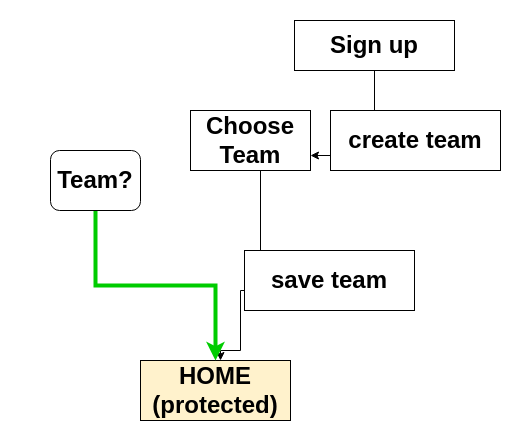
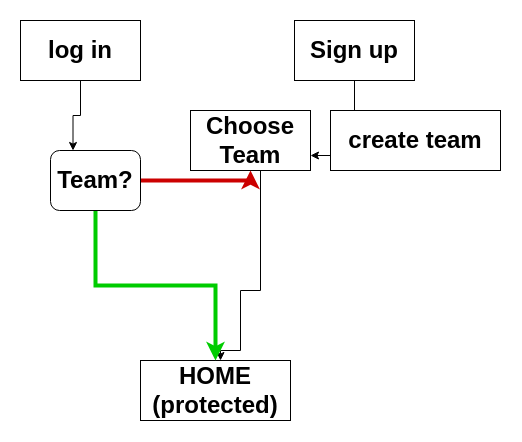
- <mxCell id="5" value="&lt;span style=&quot;font-size: 24px&quot;&gt;&lt;b&gt;Sign up&lt;/b&gt;&lt;/span&gt;" style="rounded=0;whiteSpace=wrap;html=1;" vertex="1" parent="1"><mxGeometry x="294" y="20" width="160" height="50" as="geometry" /></mxCell>
+ <mxCell id="5" value="&lt;span style=&quot;font-size: 24px&quot;&gt;&lt;b&gt;Sign up&lt;/b&gt;&lt;/span&gt;" style="rounded=0;whiteSpace=wrap;html=1;" vertex="1" parent="1"><mxGeometry x="294" y="20" width="120" height="60" as="geometry" /></mxCell>
+ <mxCell id="3" value="&lt;b&gt;&lt;font style=&quot;font-size: 24px&quot;&gt;log in&lt;/font&gt;&lt;/b&gt;" style="rounded=0;whiteSpace=wrap;html=1;" vertex="1" parent="1"><mxGeometry x="20" y="20" width="120" height="60" as="geometry" /></mxCell>
+ <mxCell id="2" style="edgeStyle=orthogonalEdgeStyle;rounded=0;orthogonalLoop=1;jettySize=auto;html=1;entryX=0.25;entryY=0;entryDx=0;entryDy=0;" edge="1" parent="1" source="3" target="11"><mxGeometry relative="1" as="geometry" /></mxCell>
+ <mxCell id="10" style="edgeStyle=orthogonalEdgeStyle;rounded=0;orthogonalLoop=1;jettySize=auto;html=1;strokeColor=#CC0000;strokeWidth=4;" edge="1" parent="1" source="11" target="8"><mxGeometry relative="1" as="geometry"><Array as="points"><mxPoint x="200" y="180" /><mxPoint x="200" y="180" /></Array></mxGeometry></mxCell>
- <mxCell id="13" value="&lt;span style=&quot;font-size: 24px&quot;&gt;&lt;b&gt;save team&lt;/b&gt;&lt;/span&gt;" style="rounded=0;whiteSpace=wrap;html=1;" vertex="1" parent="1"><mxGeometry x="244" y="250" width="170" height="60" as="geometry" /></mxCell>
- <mxCell id="6" value="&lt;span style=&quot;font-size: 24px&quot;&gt;&lt;b&gt;HOME&lt;br&gt;(protected)&lt;br&gt;&lt;/b&gt;&lt;/span&gt;" style="rounded=0;whiteSpace=wrap;html=1;fillColor=#fff2cc;" vertex="1" parent="1"><mxGeometry x="140" y="360" width="150" height="60" as="geometry" /></mxCell>
+ <mxCell id="6" value="&lt;span style=&quot;font-size: 24px&quot;&gt;&lt;b&gt;HOME&lt;br&gt;(protected)&lt;br&gt;&lt;/b&gt;&lt;/span&gt;" style="rounded=0;whiteSpace=wrap;html=1;" vertex="1" parent="1"><mxGeometry x="140" y="360" width="150" height="60" as="geometry" /></mxCell>
